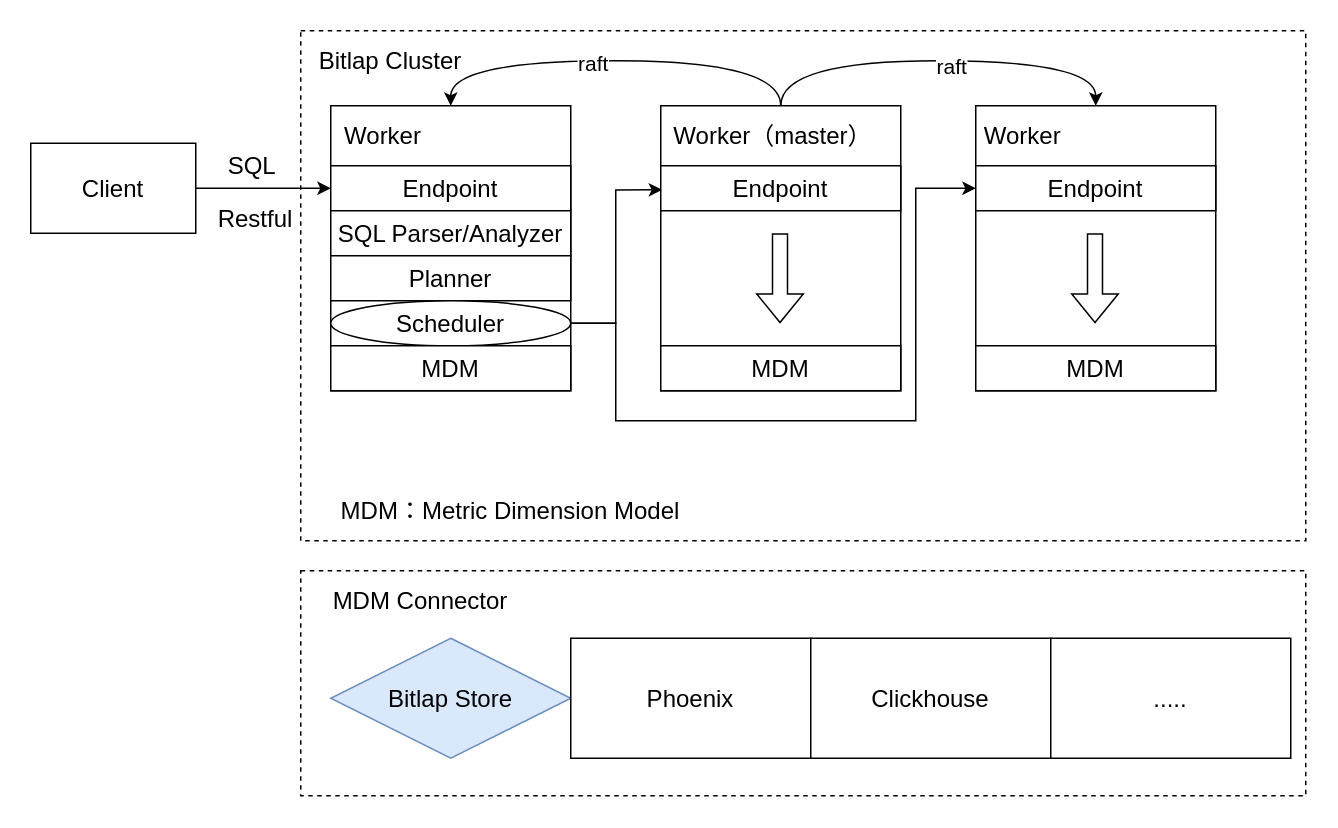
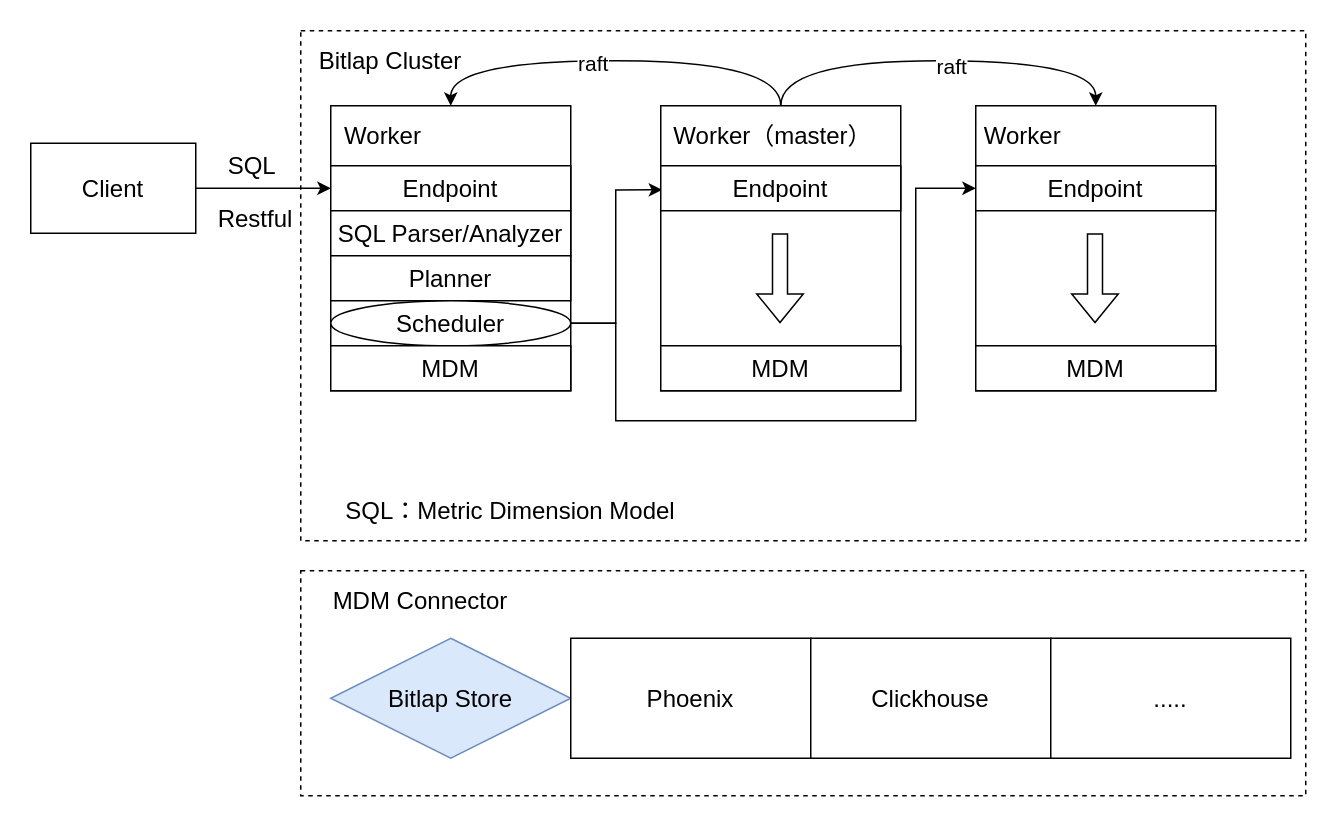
- <mxCell id="37" value="MDM：Metric Dimension Model" style="text;html=1;strokeColor=none;fillColor=none;align=center;verticalAlign=middle;whiteSpace=wrap;rounded=0;dashed=1;fontSize=16;" parent="1" vertex="1"><mxGeometry x="210" y="330" width="260" height="20" as="geometry" /></mxCell>
+ <mxCell id="37" value="SQL：Metric Dimension Model" style="text;html=1;strokeColor=none;fillColor=none;align=center;verticalAlign=middle;whiteSpace=wrap;rounded=0;dashed=1;fontSize=16;" parent="1" vertex="1"><mxGeometry x="210" y="330" width="260" height="20" as="geometry" /></mxCell>
